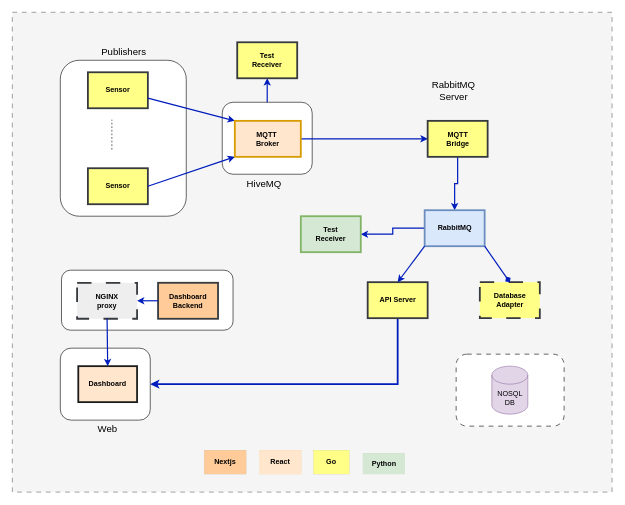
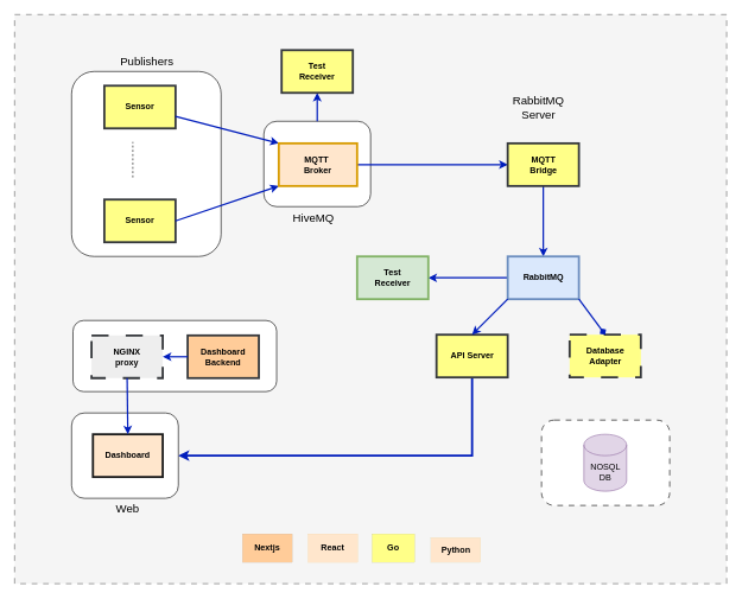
- <mxCell id="18" value="RabbitMQ" style="whiteSpace=wrap;align=center;verticalAlign=middle;fontStyle=1;strokeWidth=3;fillColor=#dae8fc;strokeColor=#6c8ebf;" parent="1" vertex="1"><mxGeometry x="707.5" y="350" width="100" height="60" as="geometry" /></mxCell>
+ <mxCell id="18" value="RabbitMQ" style="whiteSpace=wrap;align=center;verticalAlign=middle;fontStyle=1;strokeWidth=3;fillColor=#dae8fc;strokeColor=#6c8ebf;" parent="1" vertex="1"><mxGeometry x="712.5" y="360" width="100" height="60" as="geometry" /></mxCell>
- <mxCell id="39" value="Python" style="whiteSpace=wrap;align=center;verticalAlign=middle;fontStyle=1;strokeWidth=0;fillColor=#d5e8d4;strokeColor=#82b366;" parent="1" vertex="1"><mxGeometry x="604.5" y="755" width="70" height="35" as="geometry" /></mxCell>
+ <mxCell id="39" value="Python" style="whiteSpace=wrap;align=center;verticalAlign=middle;fontStyle=1;strokeWidth=0;fillColor=#ffe6cc;strokeColor=#82b366;" parent="1" vertex="1"><mxGeometry x="604.5" y="755" width="70" height="35" as="geometry" /></mxCell>
